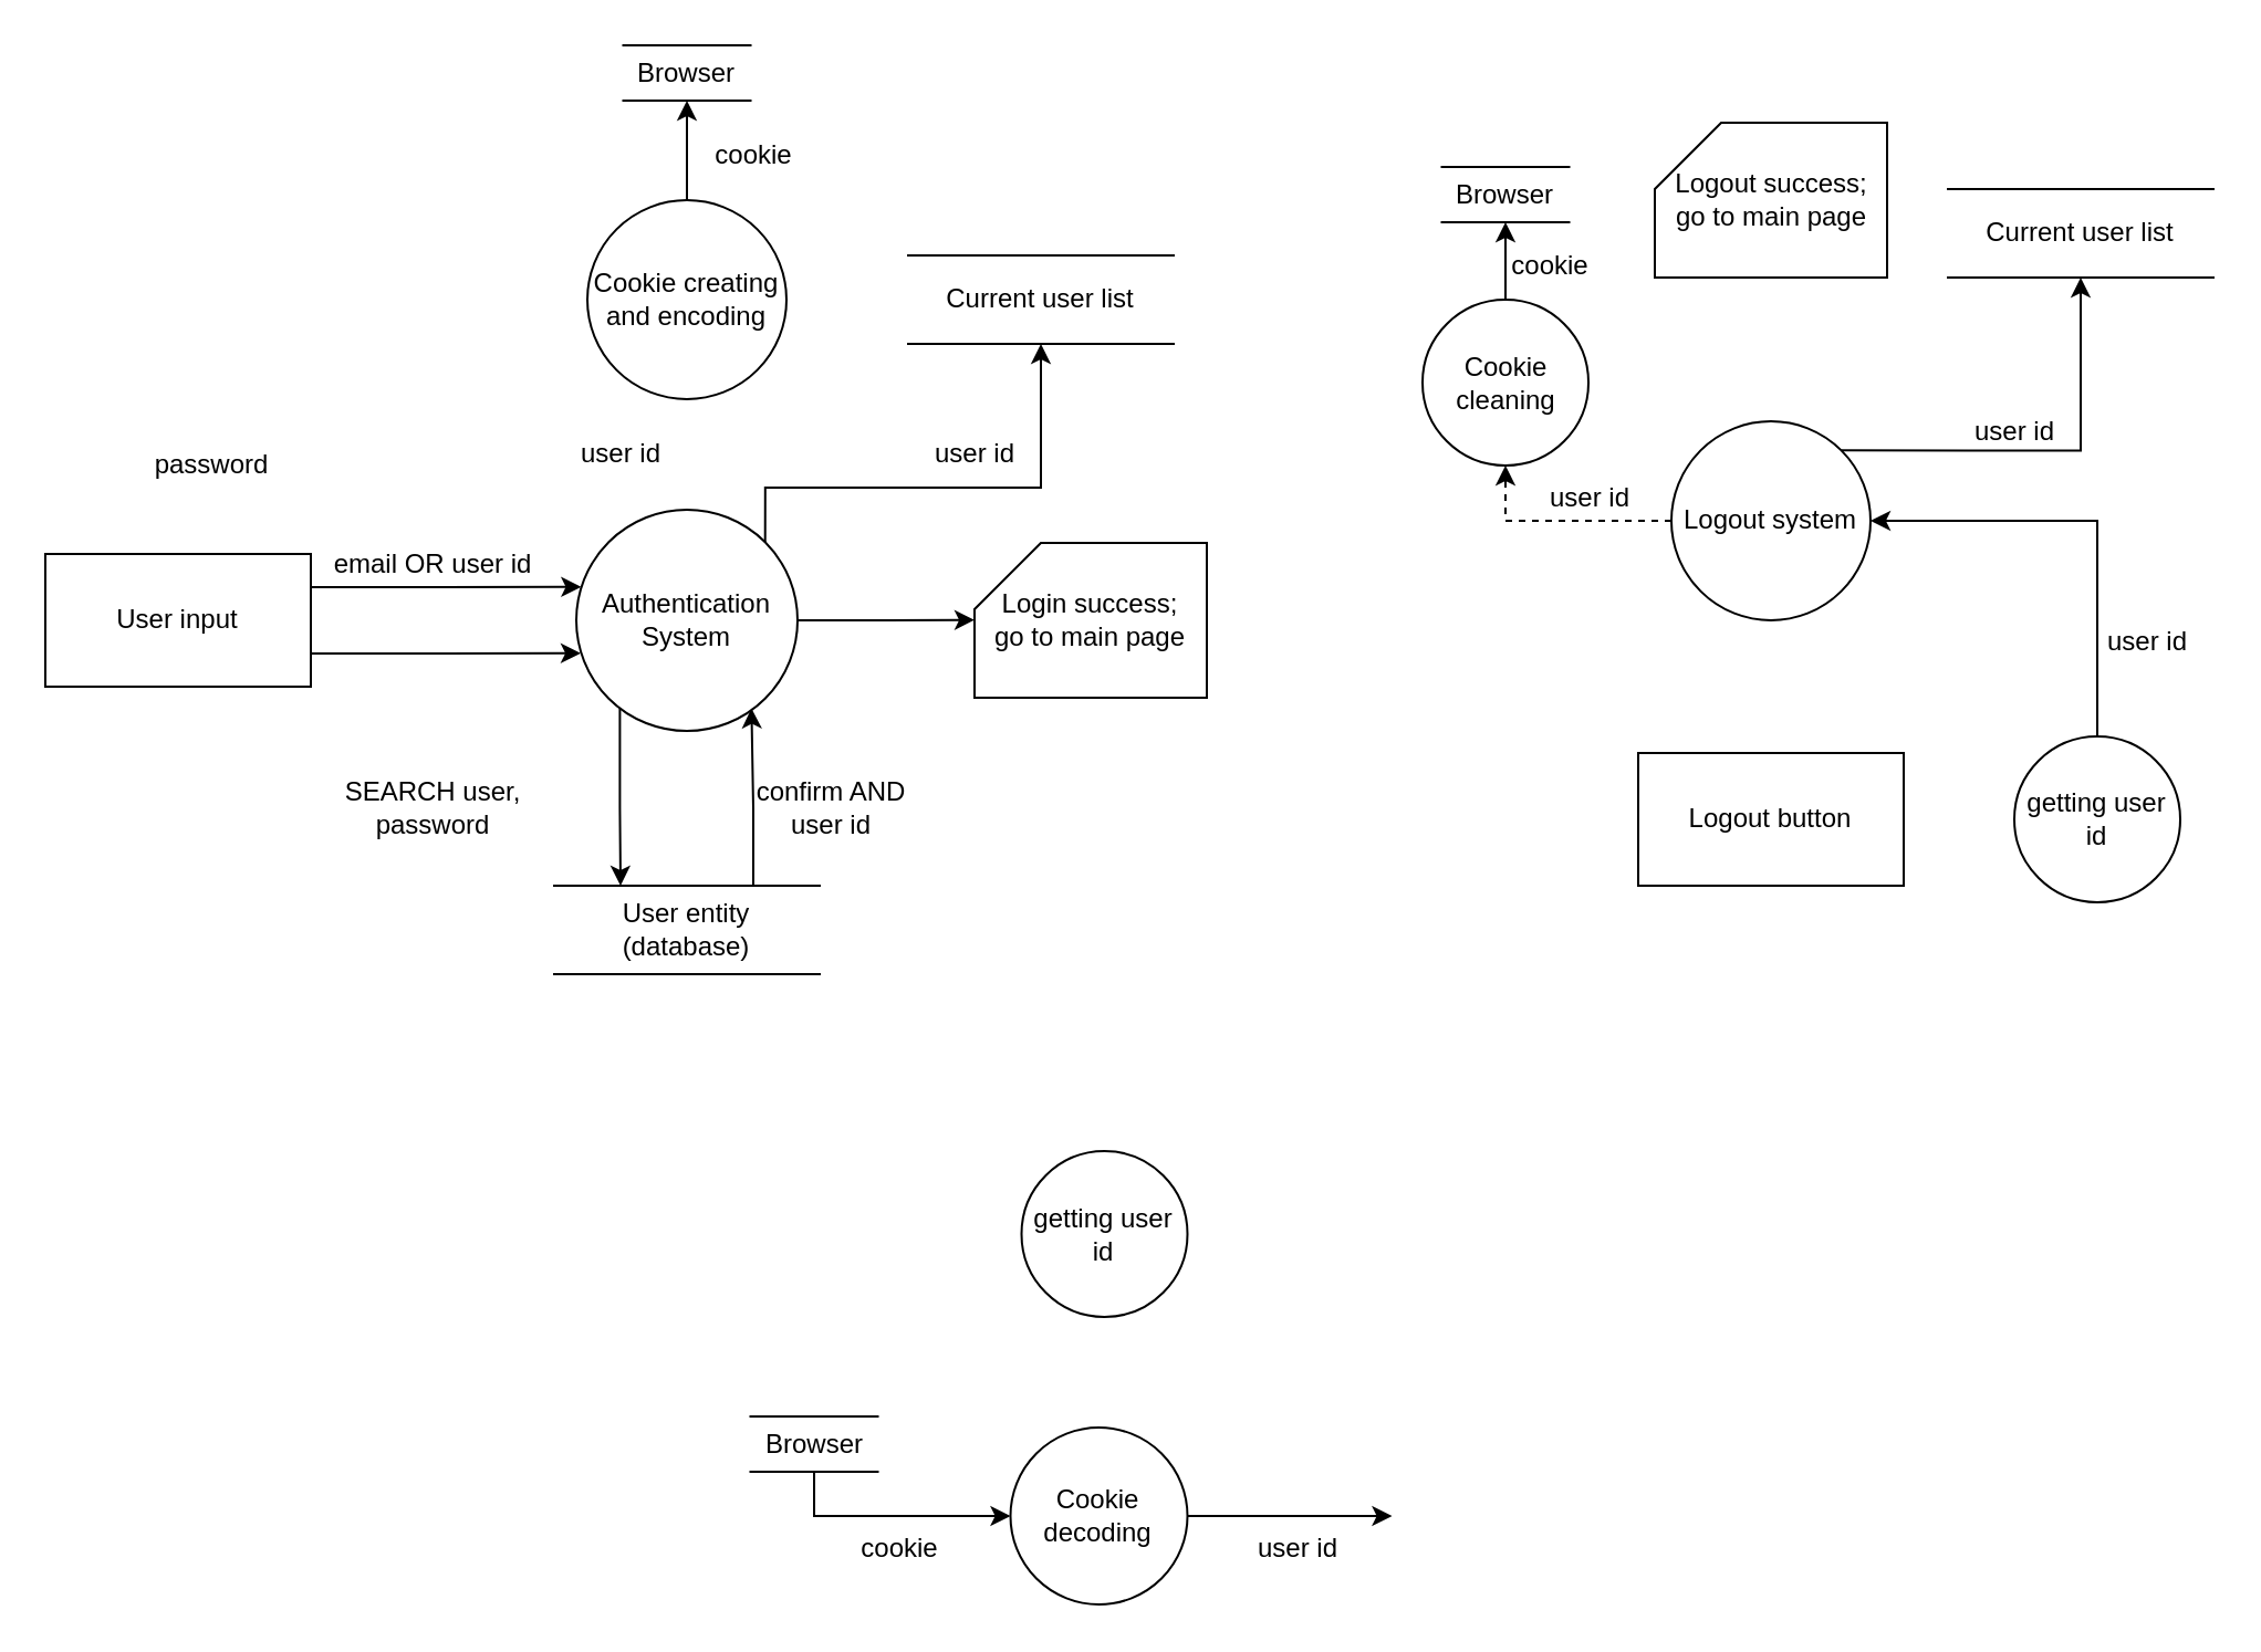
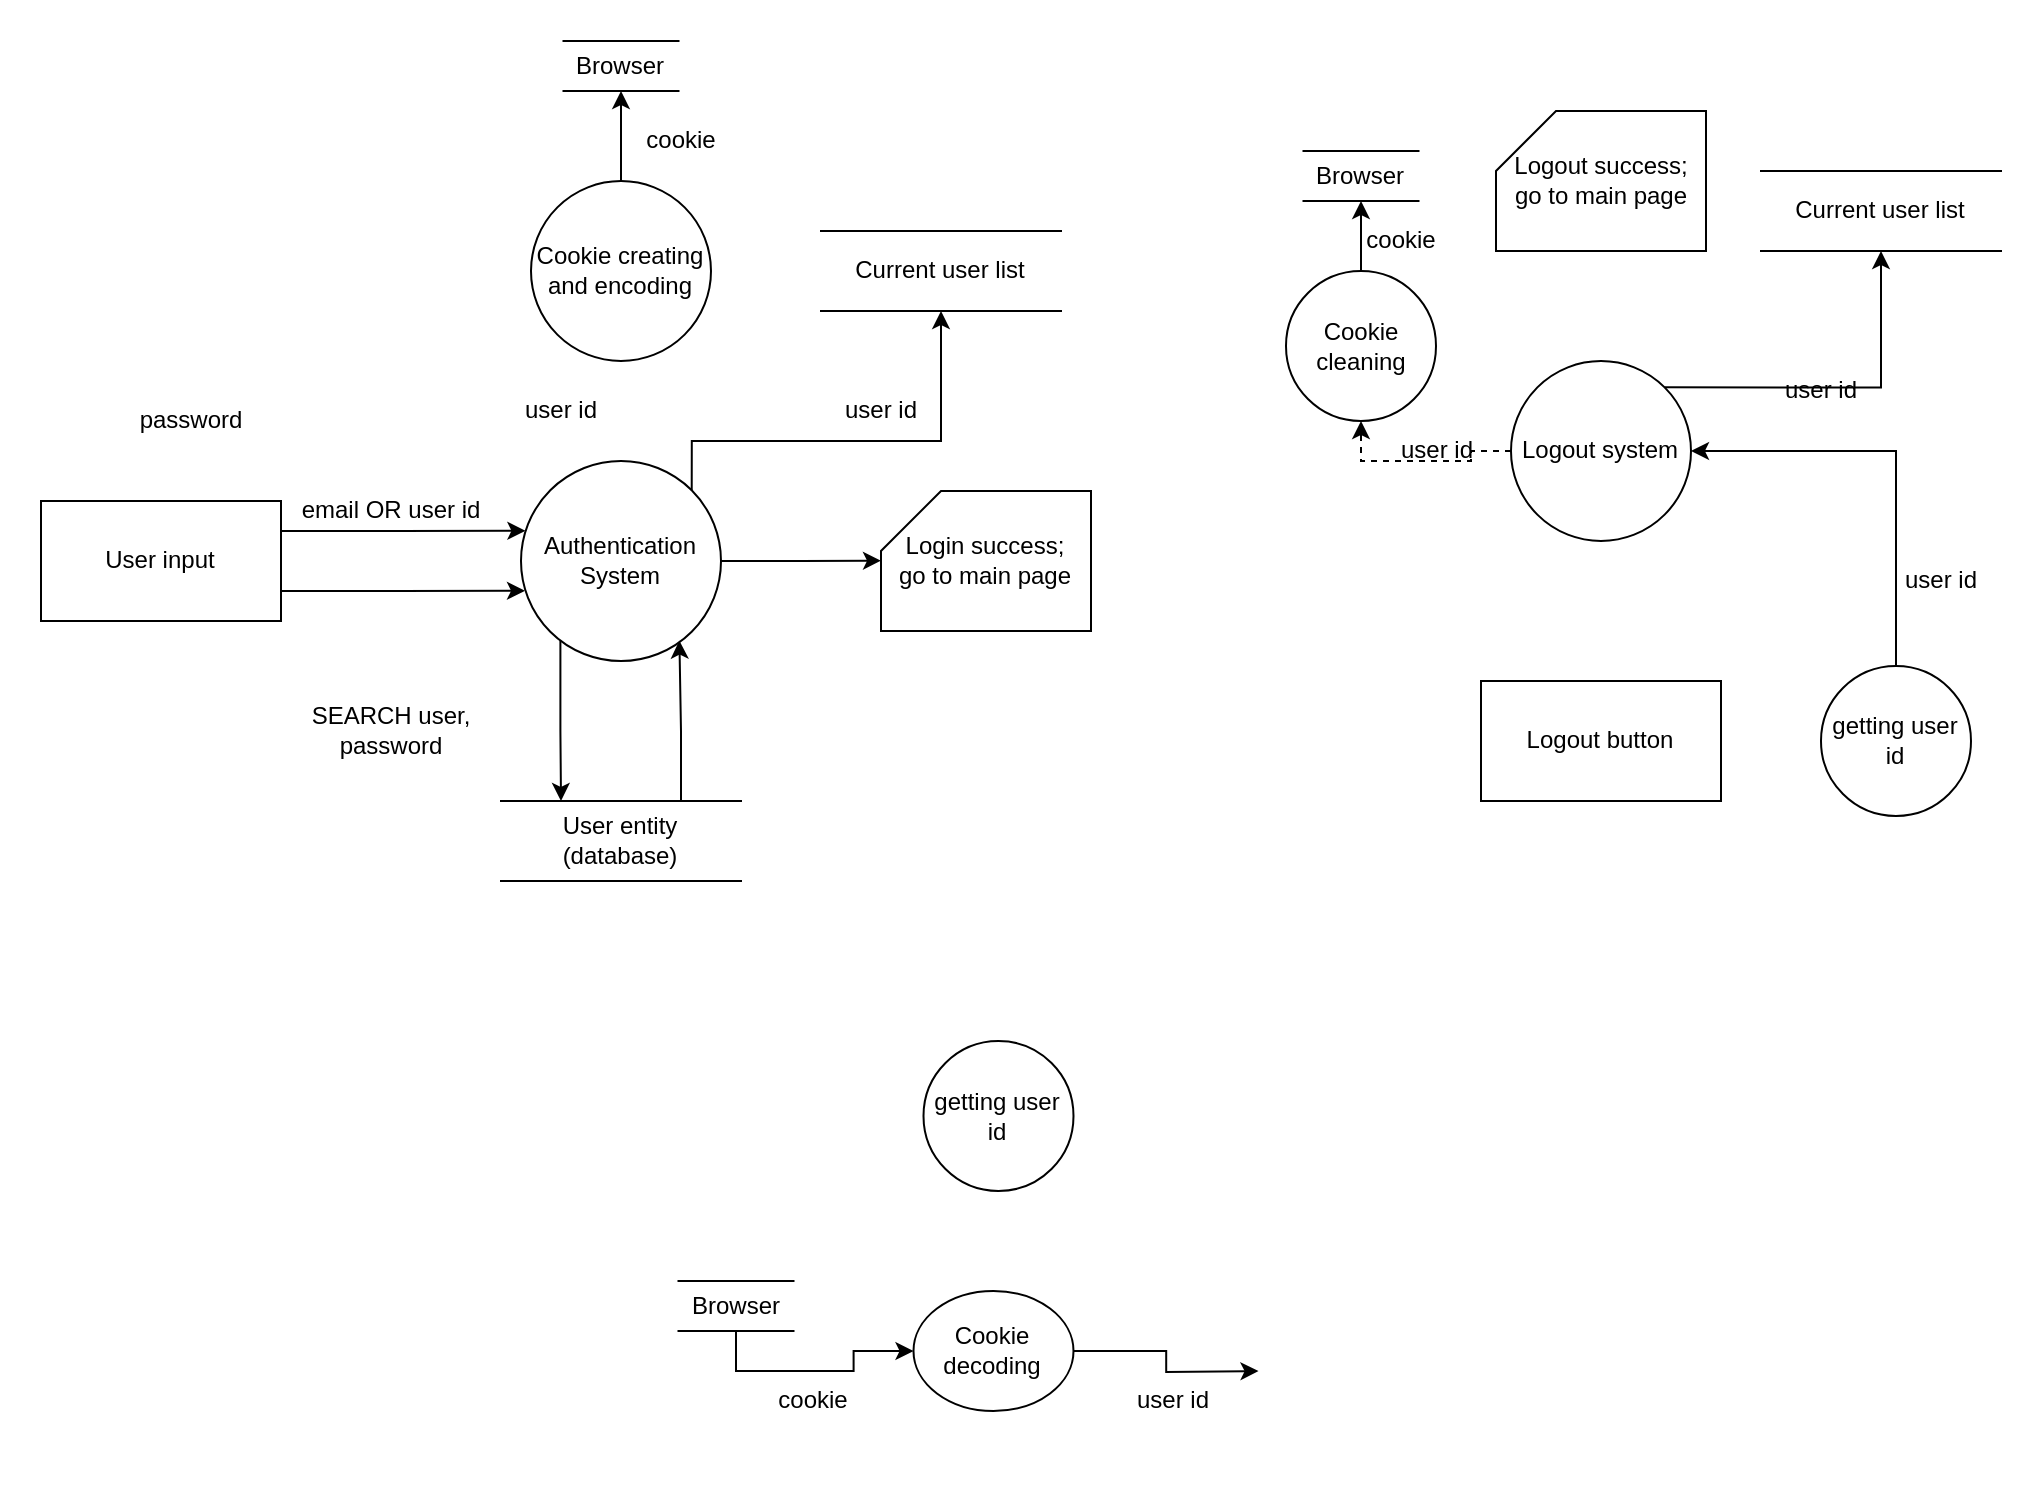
- <mxCell id="26" value="Logout system" style="ellipse;whiteSpace=wrap;html=1;aspect=fixed;rounded=0;strokeColor=default;fontFamily=Helvetica;fontSize=12;fontColor=default;fillColor=none;" parent="1" vertex="1"><mxGeometry x="755" y="190" width="90" height="90" as="geometry" /></mxCell>
+ <mxCell id="26" value="Logout system" style="ellipse;whiteSpace=wrap;html=1;aspect=fixed;rounded=0;strokeColor=default;fontFamily=Helvetica;fontSize=12;fontColor=default;fillColor=none;" parent="1" vertex="1"><mxGeometry x="755" y="180" width="90" height="90" as="geometry" /></mxCell>
- <mxCell id="15" value="confirm AND&lt;br&gt;user id" style="text;html=1;align=center;verticalAlign=middle;resizable=0;points=[];autosize=1;strokeColor=none;fillColor=none;" parent="1" vertex="1"><mxGeometry x="330" y="345" width="90" height="40" as="geometry" /></mxCell>
- <mxCell id="30" value="Cookie decoding" style="ellipse;whiteSpace=wrap;html=1;aspect=fixed;rounded=0;strokeColor=default;fontFamily=Helvetica;fontSize=12;fontColor=default;fillColor=none;" parent="1" vertex="1"><mxGeometry x="456.25" y="645" width="80" height="80" as="geometry" /></mxCell>
+ <mxCell id="30" value="Cookie decoding" style="ellipse;whiteSpace=wrap;html=1;aspect=fixed;rounded=0;strokeColor=default;fontFamily=Helvetica;fontSize=12;fontColor=default;fillColor=none;" parent="1" vertex="1"><mxGeometry x="456.25" y="645" width="80" height="60" as="geometry" /></mxCell>
